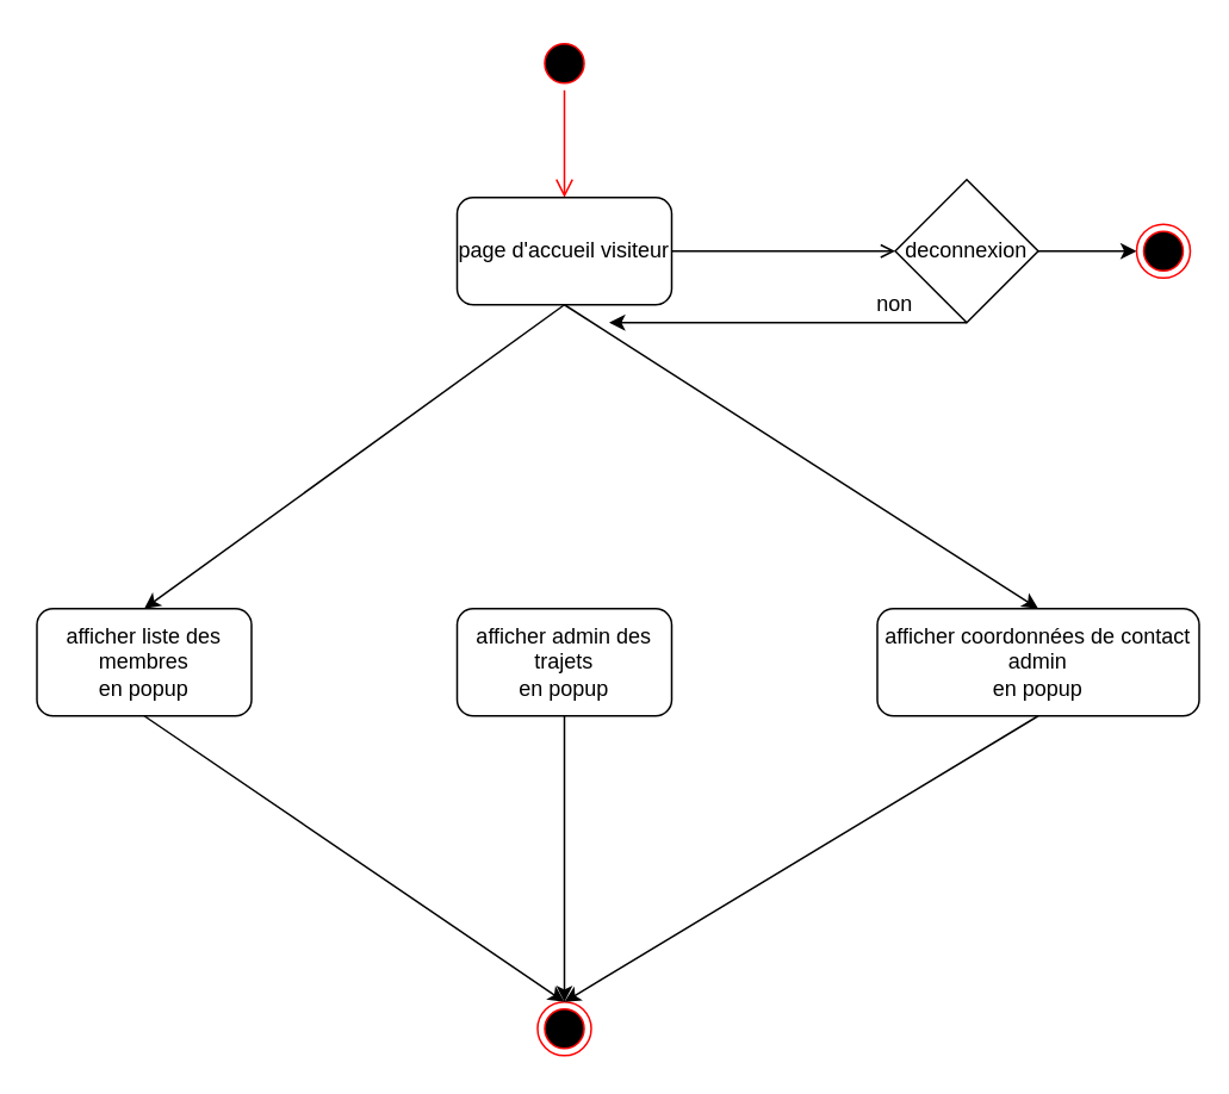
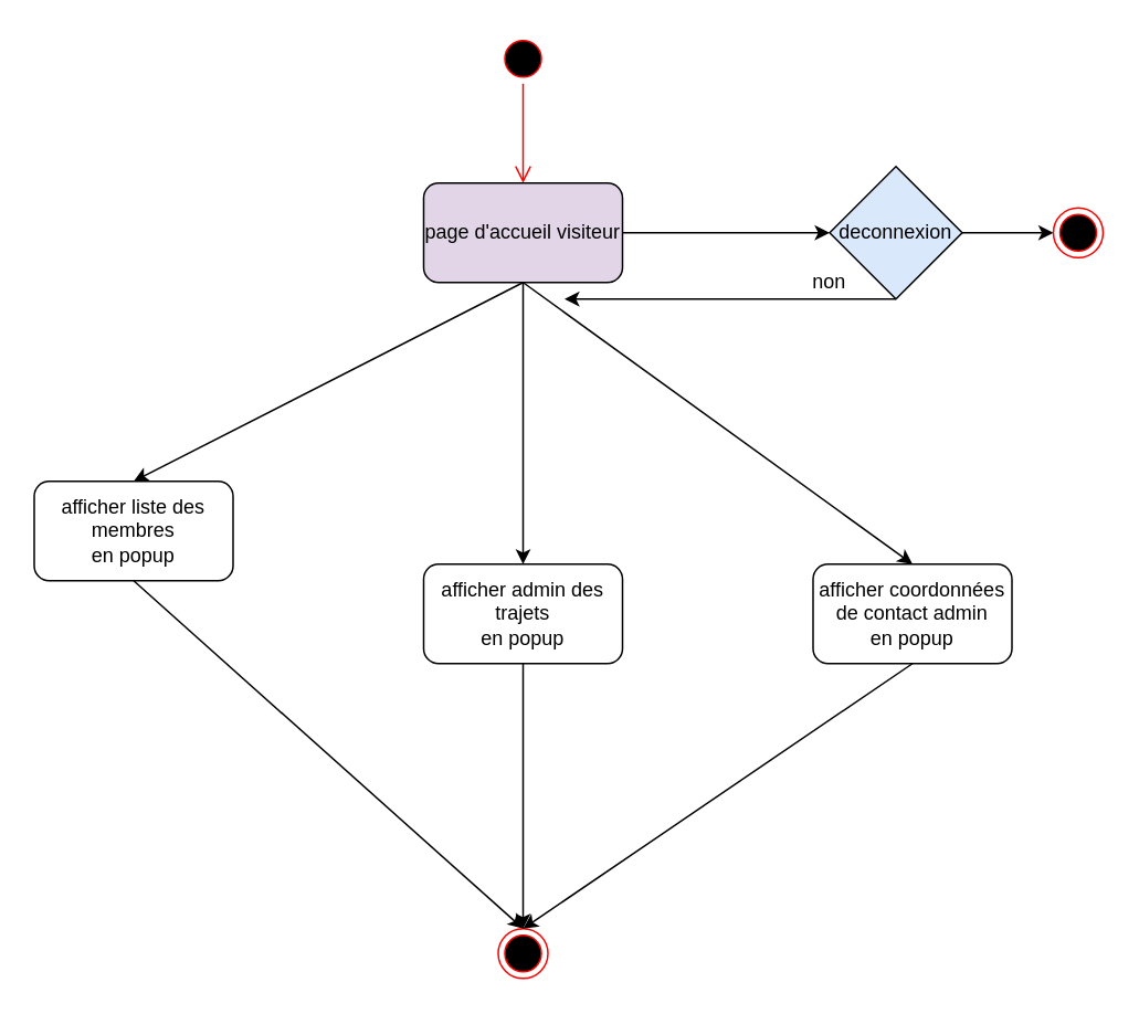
- <mxCell id="4" value="page d'accueil visiteur" style="rounded=1;whiteSpace=wrap;html=1;" parent="1" vertex="1"><mxGeometry x="255" y="110" width="120" height="60" as="geometry" /></mxCell>
+ <mxCell id="4" value="page d'accueil visiteur" style="rounded=1;whiteSpace=wrap;html=1;fillColor=#e1d5e7;" parent="1" vertex="1"><mxGeometry x="255" y="110" width="120" height="60" as="geometry" /></mxCell>
- <mxCell id="15" value="" style="endArrow=open;html=1;exitX=1;exitY=0.5;exitDx=0;exitDy=0;" edge="1" parent="1" source="4" target="16"><mxGeometry width="50" height="50" relative="1" as="geometry"><mxPoint x="360" y="250" as="sourcePoint" /><mxPoint x="510" y="140" as="targetPoint" /></mxGeometry></mxCell>
+ <mxCell id="15" value="" style="endArrow=classic;html=1;exitX=1;exitY=0.5;exitDx=0;exitDy=0;" edge="1" parent="1" source="4" target="16"><mxGeometry width="50" height="50" relative="1" as="geometry"><mxPoint x="360" y="250" as="sourcePoint" /><mxPoint x="510" y="140" as="targetPoint" /></mxGeometry></mxCell>
- <mxCell id="16" value="deconnexion" style="rhombus;whiteSpace=wrap;html=1;" vertex="1" parent="1"><mxGeometry x="500" y="100" width="80" height="80" as="geometry" /></mxCell>
+ <mxCell id="16" value="deconnexion" style="rhombus;whiteSpace=wrap;html=1;fillColor=#dae8fc;" vertex="1" parent="1"><mxGeometry x="500" y="100" width="80" height="80" as="geometry" /></mxCell>
+ <mxCell id="10" value="" style="endArrow=classic;html=1;entryX=0.5;entryY=0;entryDx=0;entryDy=0;exitX=0.5;exitY=1;exitDx=0;exitDy=0;" edge="1" parent="1" source="4" target="7"><mxGeometry width="50" height="50" relative="1" as="geometry"><mxPoint x="325" y="180" as="sourcePoint" /><mxPoint x="90" y="350" as="targetPoint" /></mxGeometry></mxCell>
- <mxCell id="9" value="&lt;div&gt;afficher liste des membres&lt;br&gt;&lt;/div&gt;&lt;div&gt;en popup&lt;br&gt;&lt;/div&gt;" style="rounded=1;whiteSpace=wrap;html=1;" vertex="1" parent="1"><mxGeometry x="20" y="340" width="120" height="60" as="geometry" /></mxCell>
+ <mxCell id="9" value="&lt;div&gt;afficher liste des membres&lt;br&gt;&lt;/div&gt;&lt;div&gt;en popup&lt;br&gt;&lt;/div&gt;" style="rounded=1;whiteSpace=wrap;html=1;" vertex="1" parent="1"><mxGeometry x="20" y="290" width="120" height="60" as="geometry" /></mxCell>
- <mxCell id="8" value="&lt;div&gt;afficher coordonnées de contact admin&lt;/div&gt;&lt;div&gt;en popup&lt;br&gt;&lt;/div&gt;" style="rounded=1;whiteSpace=wrap;html=1;" vertex="1" parent="1"><mxGeometry x="490" y="340" width="180" height="60" as="geometry" /></mxCell>
+ <mxCell id="8" value="&lt;div&gt;afficher coordonnées de contact admin&lt;/div&gt;&lt;div&gt;en popup&lt;br&gt;&lt;/div&gt;" style="rounded=1;whiteSpace=wrap;html=1;" vertex="1" parent="1"><mxGeometry x="490" y="340" width="120" height="60" as="geometry" /></mxCell>
